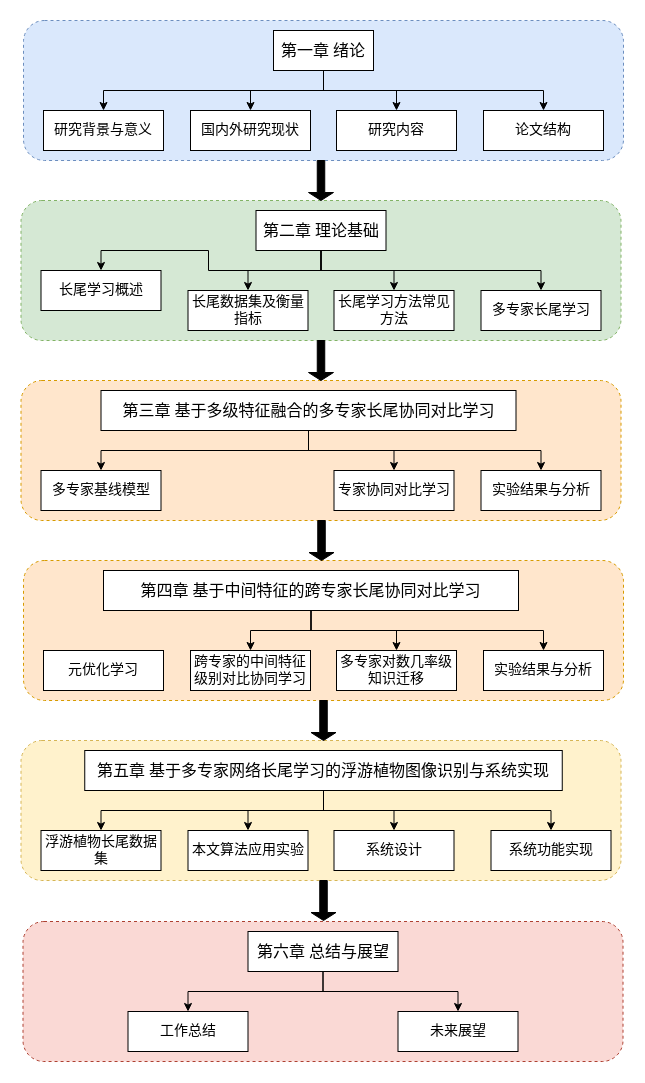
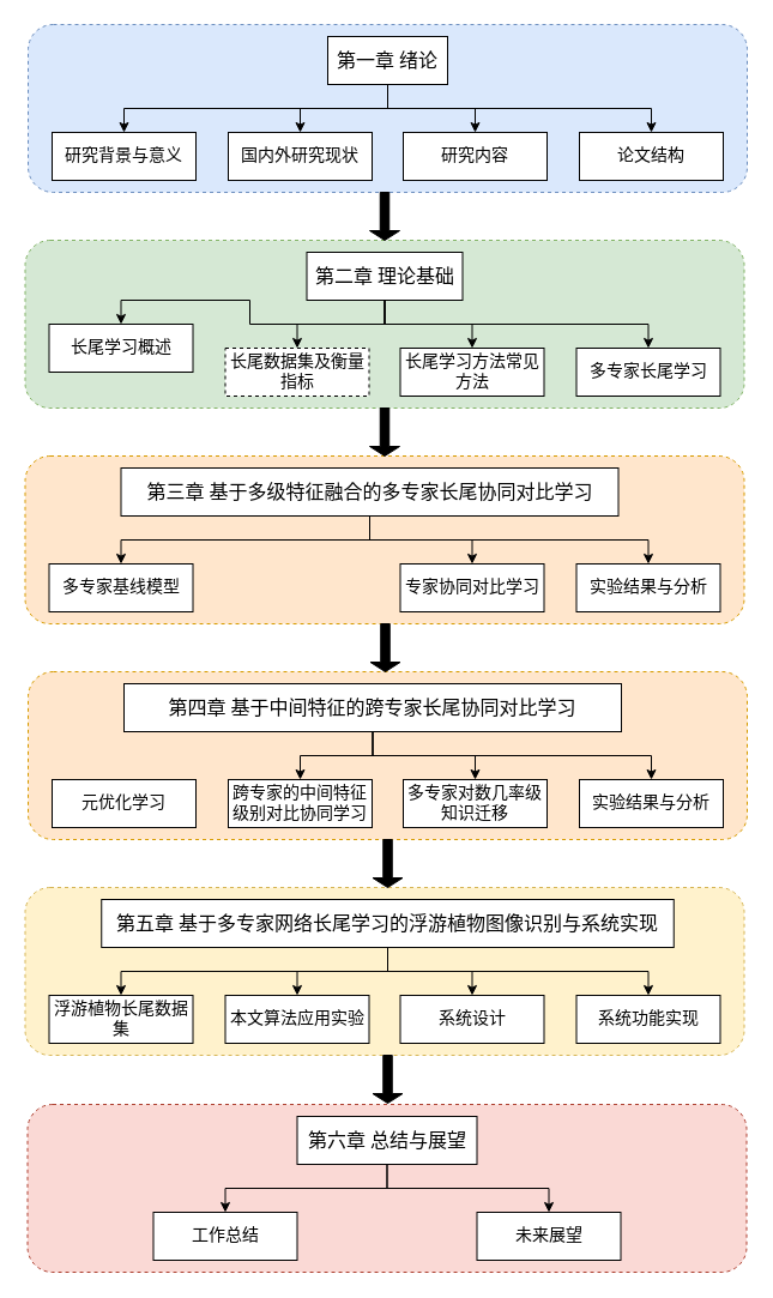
- <mxCell id="19" value="&lt;font face=&quot;宋体&quot;&gt;&lt;span style=&quot;font-size: 14px;&quot;&gt;长尾数据集及衡量指标&lt;/span&gt;&lt;/font&gt;" style="rounded=0;whiteSpace=wrap;html=1;" vertex="1" parent="1"><mxGeometry x="187.5" y="290" width="120" height="40" as="geometry" /></mxCell>
+ <mxCell id="19" value="&lt;font face=&quot;宋体&quot;&gt;&lt;span style=&quot;font-size: 14px;&quot;&gt;长尾数据集及衡量指标&lt;/span&gt;&lt;/font&gt;" style="rounded=0;whiteSpace=wrap;html=1;dashed=1;" vertex="1" parent="1"><mxGeometry x="187.5" y="290" width="120" height="40" as="geometry" /></mxCell>
- <mxCell id="53" value="&lt;span style=&quot;font-family: 宋体; font-size: 14px;&quot;&gt;系统功能实现&lt;/span&gt;" style="rounded=0;whiteSpace=wrap;html=1;" vertex="1" parent="1"><mxGeometry x="490.5" y="830" width="120" height="40" as="geometry" /></mxCell>
+ <mxCell id="53" value="&lt;span style=&quot;font-family: 宋体; font-size: 14px;&quot;&gt;系统功能实现&lt;/span&gt;" style="rounded=0;whiteSpace=wrap;html=1;" vertex="1" parent="1"><mxGeometry x="480.5" y="830" width="120" height="40" as="geometry" /></mxCell>
